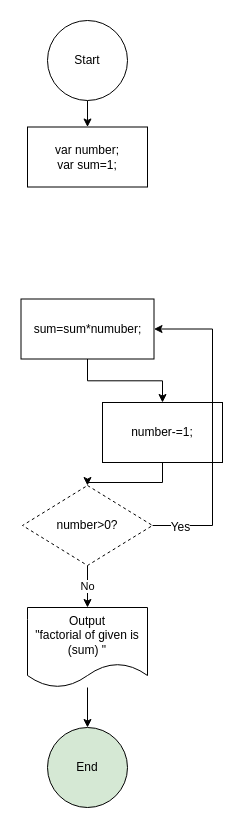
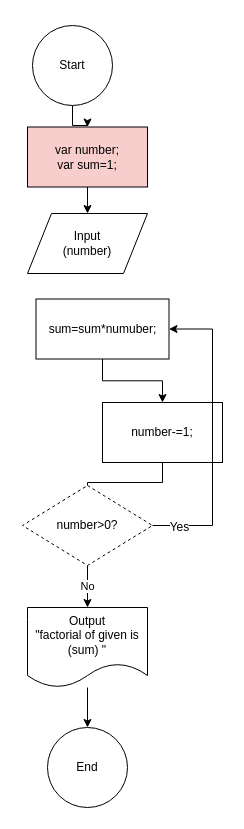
- <mxCell id="3" value="Start" style="ellipse;whiteSpace=wrap;html=1;aspect=fixed;" parent="1" vertex="1"><mxGeometry x="47" y="20" width="80" height="80" as="geometry" /></mxCell>
+ <mxCell id="3" value="Start" style="ellipse;whiteSpace=wrap;html=1;aspect=fixed;" parent="1" vertex="1"><mxGeometry x="32" y="25" width="80" height="80" as="geometry" /></mxCell>
- <mxCell id="5" value="var number;&lt;br&gt;var sum=1;" style="rounded=0;whiteSpace=wrap;html=1;" parent="1" vertex="1"><mxGeometry x="27" y="126.5" width="120" height="60" as="geometry" /></mxCell>
+ <mxCell id="5" value="var number;&lt;br&gt;var sum=1;" style="rounded=0;whiteSpace=wrap;html=1;fillColor=#f8cecc;" parent="1" vertex="1"><mxGeometry x="27" y="126.5" width="120" height="60" as="geometry" /></mxCell>
+ <mxCell id="4" style="edgeStyle=orthogonalEdgeStyle;rounded=0;orthogonalLoop=1;jettySize=auto;html=1;entryX=0.5;entryY=0;entryDx=0;entryDy=0;" parent="1" source="5" target="6" edge="1"><mxGeometry relative="1" as="geometry" /></mxCell>
+ <mxCell id="6" value="Input&lt;br&gt;(number)" style="shape=parallelogram;perimeter=parallelogramPerimeter;whiteSpace=wrap;html=1;" parent="1" vertex="1"><mxGeometry x="27" y="213" width="120" height="60" as="geometry" /></mxCell>
- <mxCell id="8" value="sum=sum*numuber;" style="rounded=0;whiteSpace=wrap;html=1;" parent="1" vertex="1"><mxGeometry x="20.5" y="298.5" width="133" height="60" as="geometry" /></mxCell>
+ <mxCell id="8" value="sum=sum*numuber;" style="rounded=0;whiteSpace=wrap;html=1;" parent="1" vertex="1"><mxGeometry x="35.5" y="298.5" width="133" height="60" as="geometry" /></mxCell>
- <mxCell id="9" style="edgeStyle=orthogonalEdgeStyle;rounded=0;orthogonalLoop=1;jettySize=auto;html=1;entryX=0.5;entryY=0;entryDx=0;entryDy=0;" parent="1" source="10" target="14" edge="1"><mxGeometry relative="1" as="geometry" /></mxCell>
+ <mxCell id="9" style="edgeStyle=orthogonalEdgeStyle;rounded=0;orthogonalLoop=1;jettySize=auto;html=1;entryX=0.5;entryY=0;entryDx=0;entryDy=0;endArrow=none;" parent="1" source="10" target="14" edge="1"><mxGeometry relative="1" as="geometry" /></mxCell>
- <mxCell id="17" value="End" style="ellipse;whiteSpace=wrap;html=1;aspect=fixed;fillColor=#d5e8d4;" parent="1" vertex="1"><mxGeometry x="47" y="727" width="80" height="80" as="geometry" /></mxCell>
+ <mxCell id="17" value="End" style="ellipse;whiteSpace=wrap;html=1;aspect=fixed;" parent="1" vertex="1"><mxGeometry x="47" y="727" width="80" height="80" as="geometry" /></mxCell>
